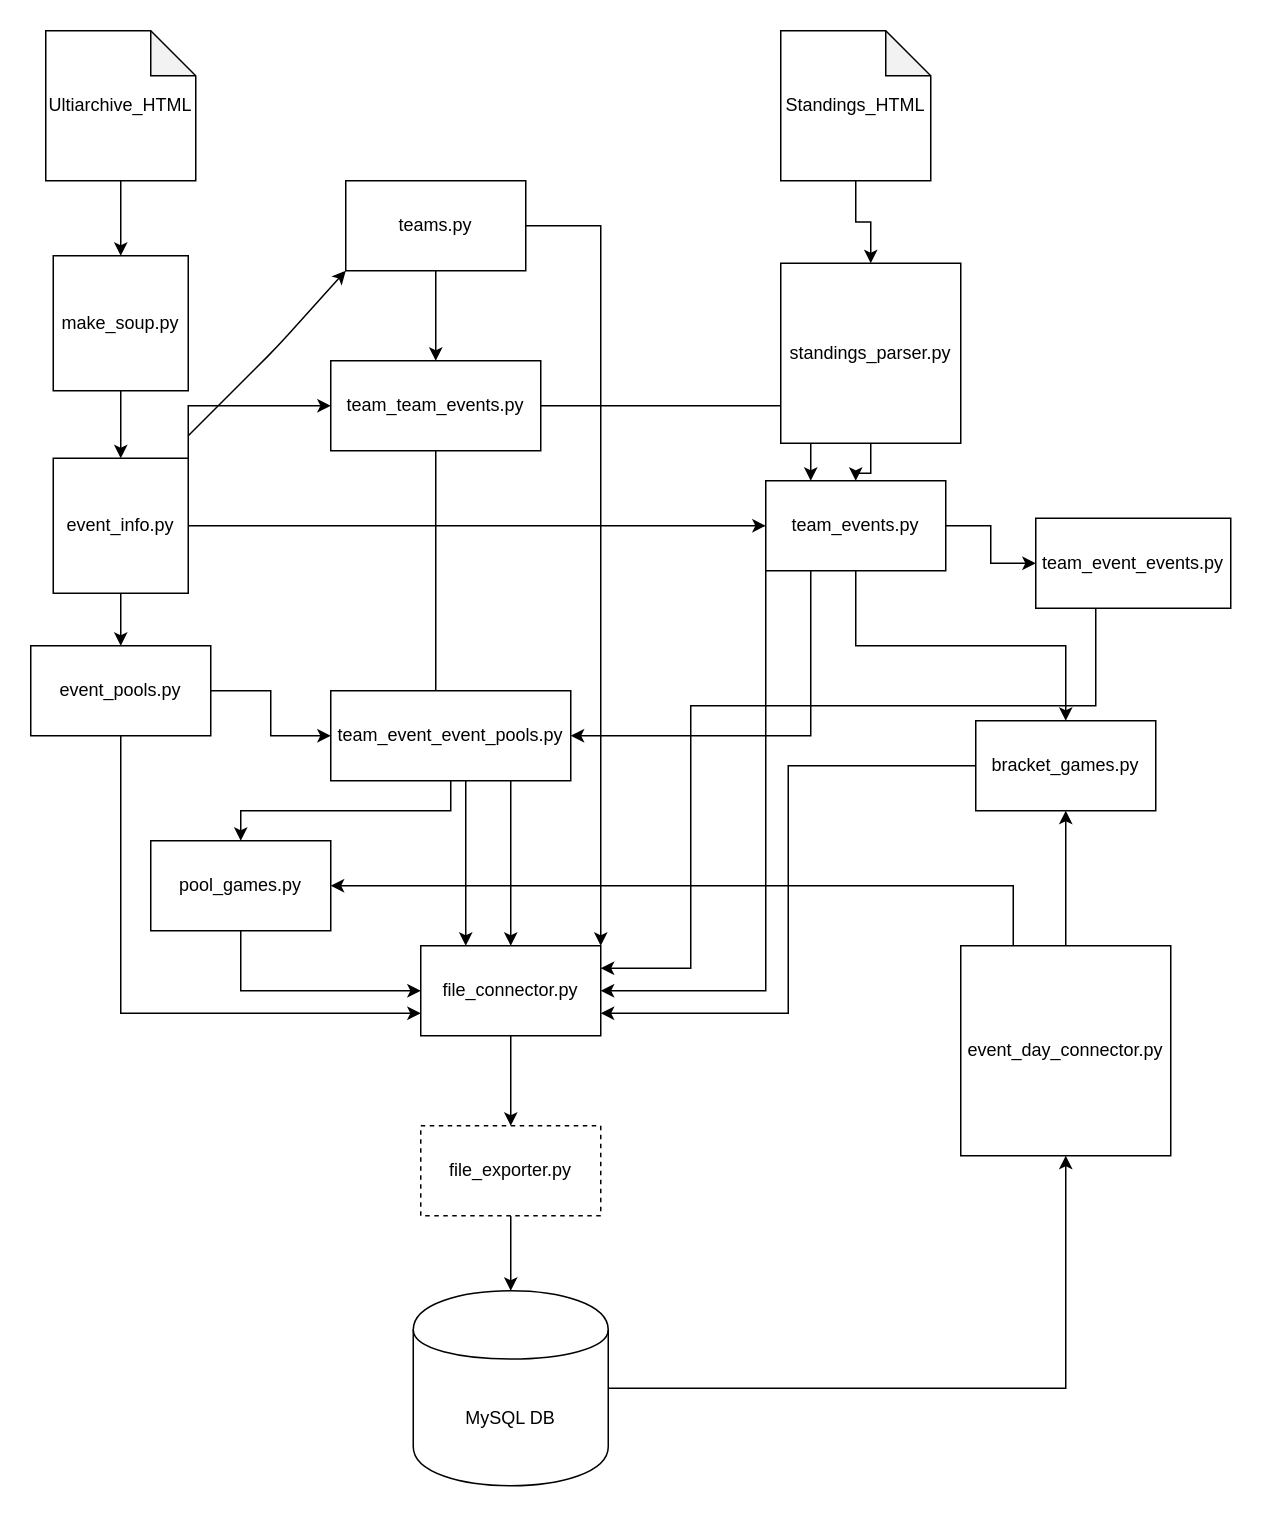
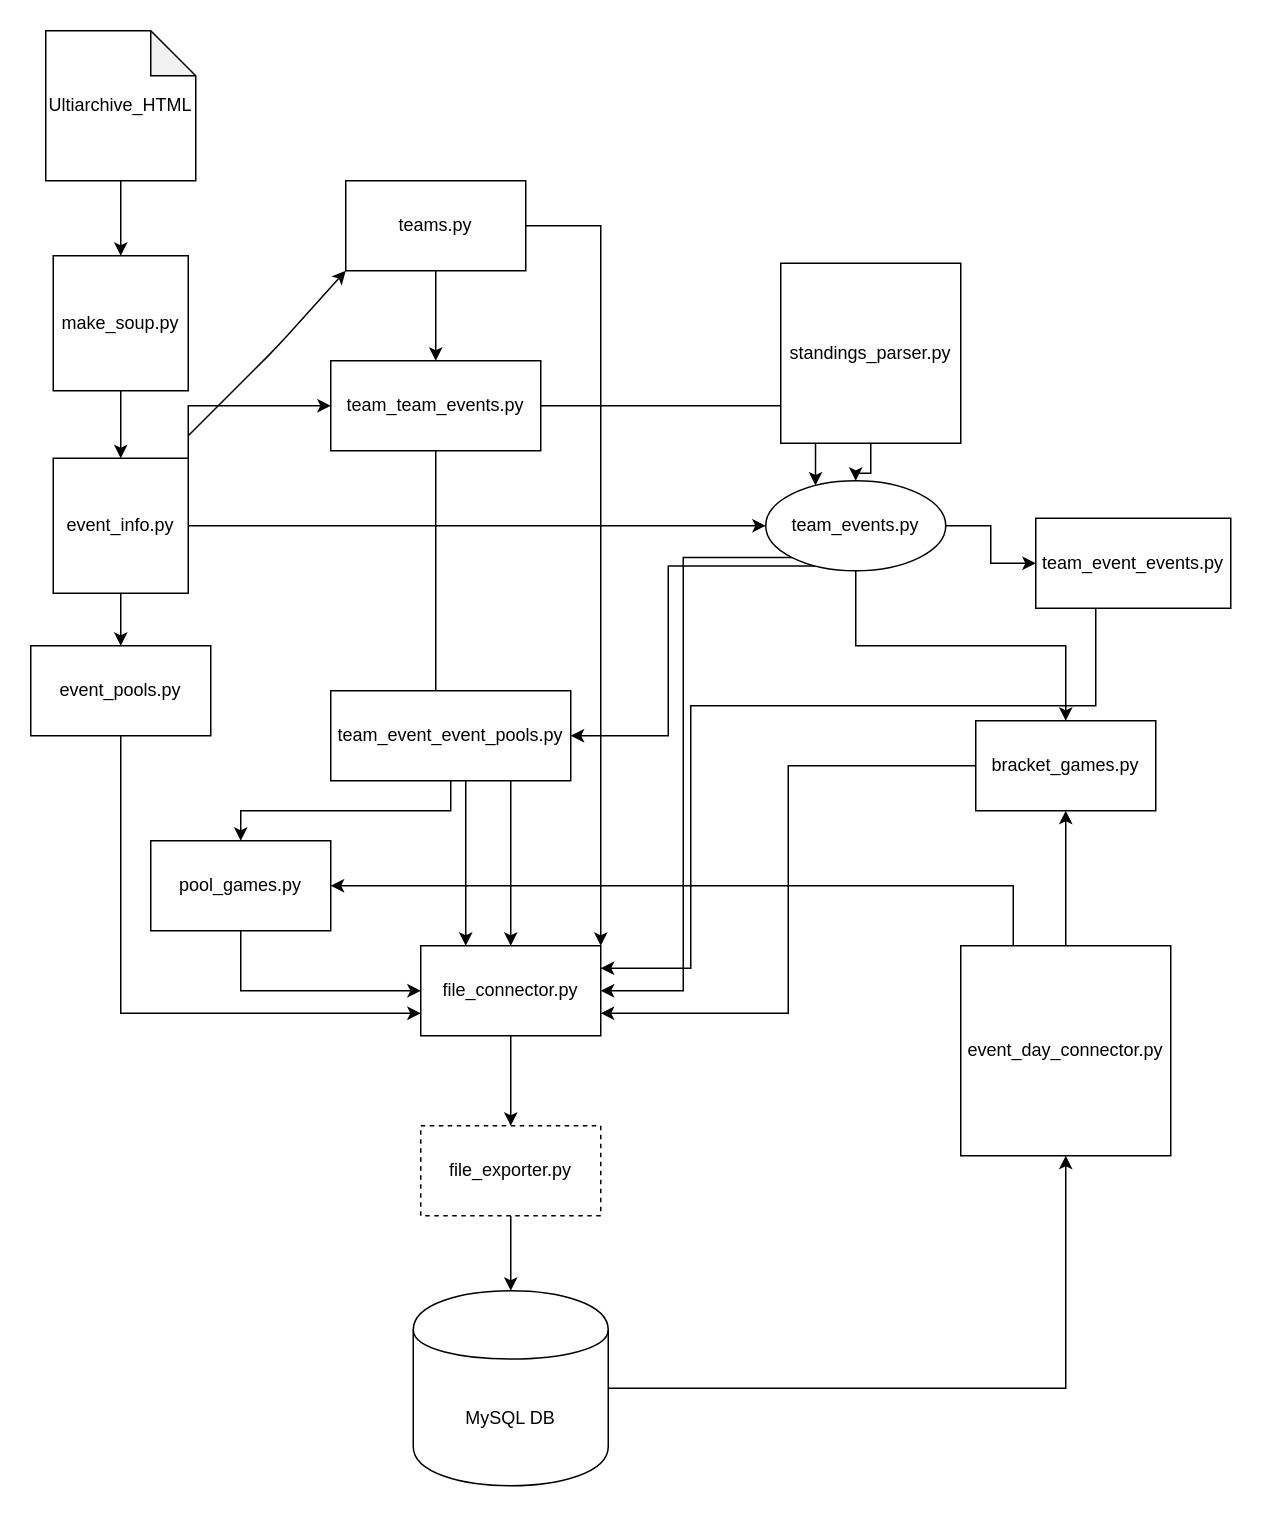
- <mxCell id="7" value="Standings_HTML" style="shape=note;whiteSpace=wrap;html=1;backgroundOutline=1;darkOpacity=0.05;" vertex="1" parent="1"><mxGeometry x="520" y="20" width="100" height="100" as="geometry" /></mxCell>
- <mxCell id="6" style="edgeStyle=orthogonalEdgeStyle;rounded=0;orthogonalLoop=1;jettySize=auto;html=1;exitX=0.5;exitY=1;exitDx=0;exitDy=0;exitPerimeter=0;entryX=0.5;entryY=0;entryDx=0;entryDy=0;" edge="1" parent="1" source="7" target="28"><mxGeometry relative="1" as="geometry" /></mxCell>
- <mxCell id="26" value="team_events.py" style="whiteSpace=wrap;html=1;" vertex="1" parent="1"><mxGeometry x="510" y="320" width="120" height="60" as="geometry" /></mxCell>
+ <mxCell id="26" value="team_events.py" style="ellipse;whiteSpace=wrap;html=1;" vertex="1" parent="1"><mxGeometry x="510" y="320" width="120" height="60" as="geometry" /></mxCell>
- <mxCell id="12" style="edgeStyle=orthogonalEdgeStyle;rounded=0;orthogonalLoop=1;jettySize=auto;html=1;exitX=1;exitY=0.5;exitDx=0;exitDy=0;entryX=0;entryY=0.5;entryDx=0;entryDy=0;" edge="1" parent="1" source="14" target="31"><mxGeometry relative="1" as="geometry" /></mxCell>
